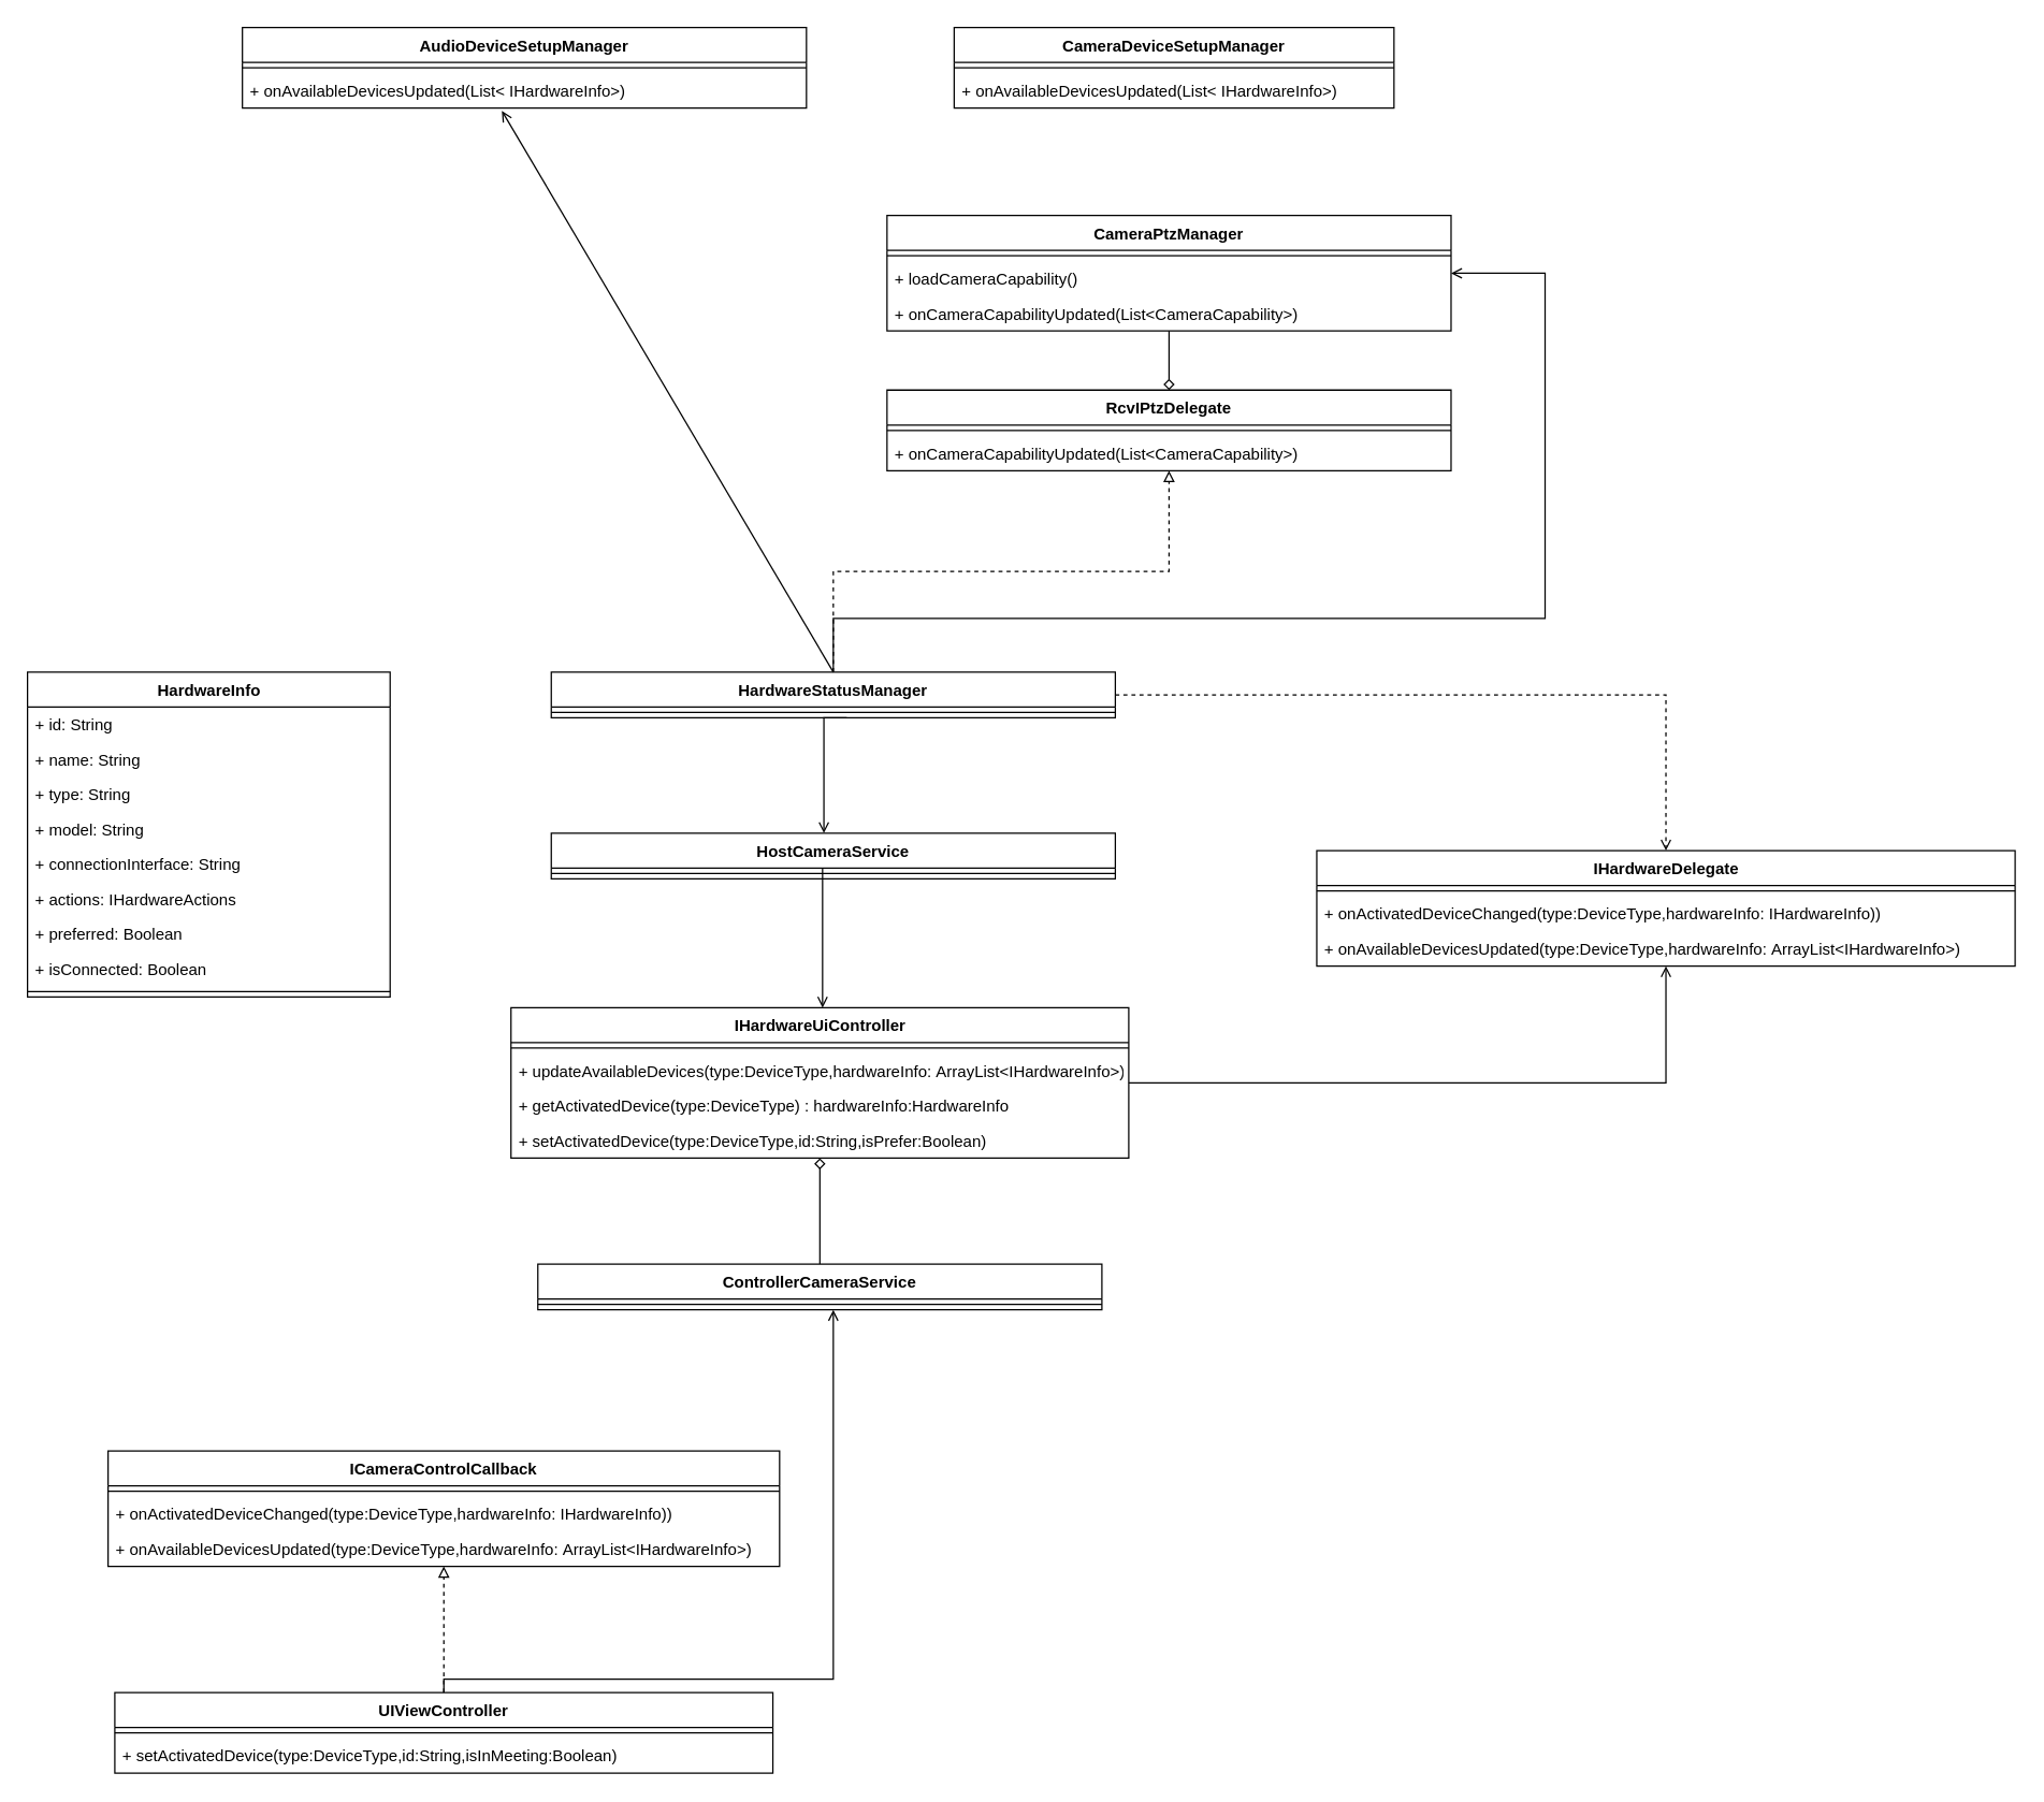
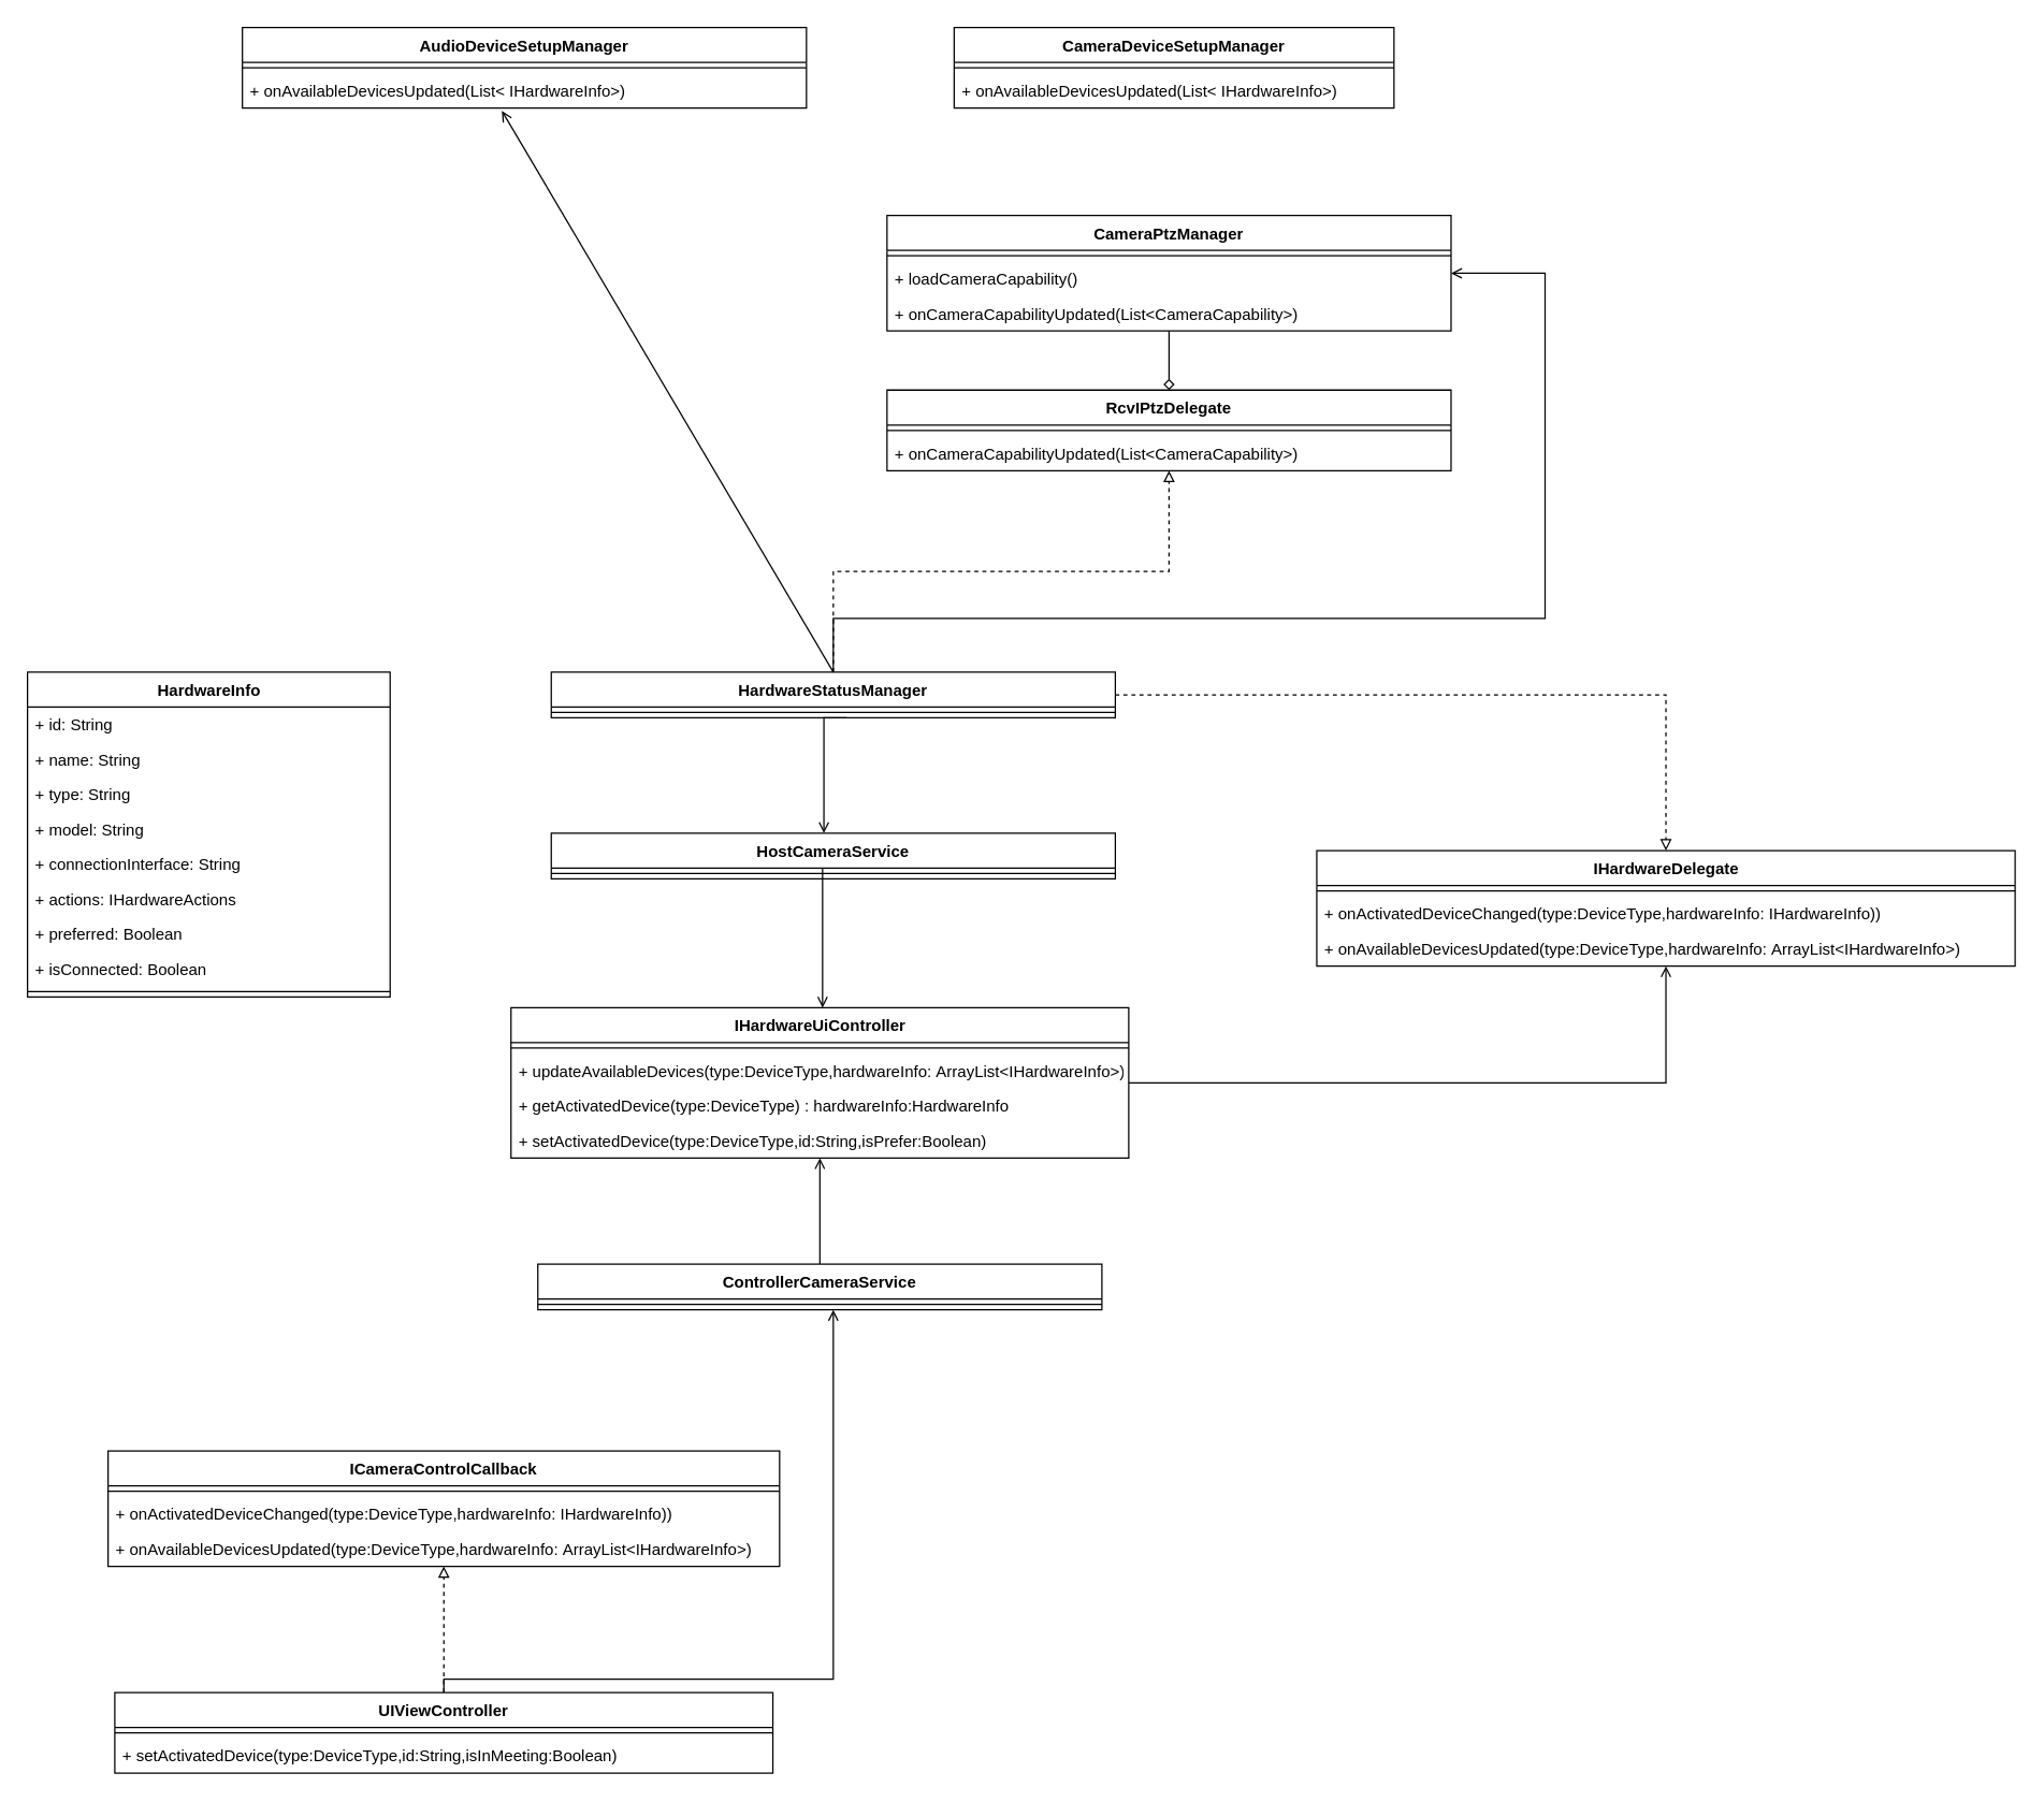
- <mxCell id="31" style="edgeStyle=orthogonalEdgeStyle;rounded=0;orthogonalLoop=1;jettySize=auto;html=1;endArrow=open;endFill=0;dashed=1;" parent="1" source="33" target="38" edge="1"><mxGeometry relative="1" as="geometry"><mxPoint x="960" y="517" as="targetPoint" /></mxGeometry></mxCell>
+ <mxCell id="31" style="edgeStyle=orthogonalEdgeStyle;rounded=0;orthogonalLoop=1;jettySize=auto;html=1;endArrow=block;endFill=0;dashed=1;" parent="1" source="33" target="38" edge="1"><mxGeometry relative="1" as="geometry"><mxPoint x="960" y="517" as="targetPoint" /></mxGeometry></mxCell>
- <mxCell id="42" style="edgeStyle=orthogonalEdgeStyle;rounded=0;orthogonalLoop=1;jettySize=auto;html=1;endArrow=diamond;endFill=0;" parent="1" source="43" target="13" edge="1"><mxGeometry relative="1" as="geometry" /></mxCell>
+ <mxCell id="42" style="edgeStyle=orthogonalEdgeStyle;rounded=0;orthogonalLoop=1;jettySize=auto;html=1;endArrow=open;endFill=0;" parent="1" source="43" target="13" edge="1"><mxGeometry relative="1" as="geometry" /></mxCell>
